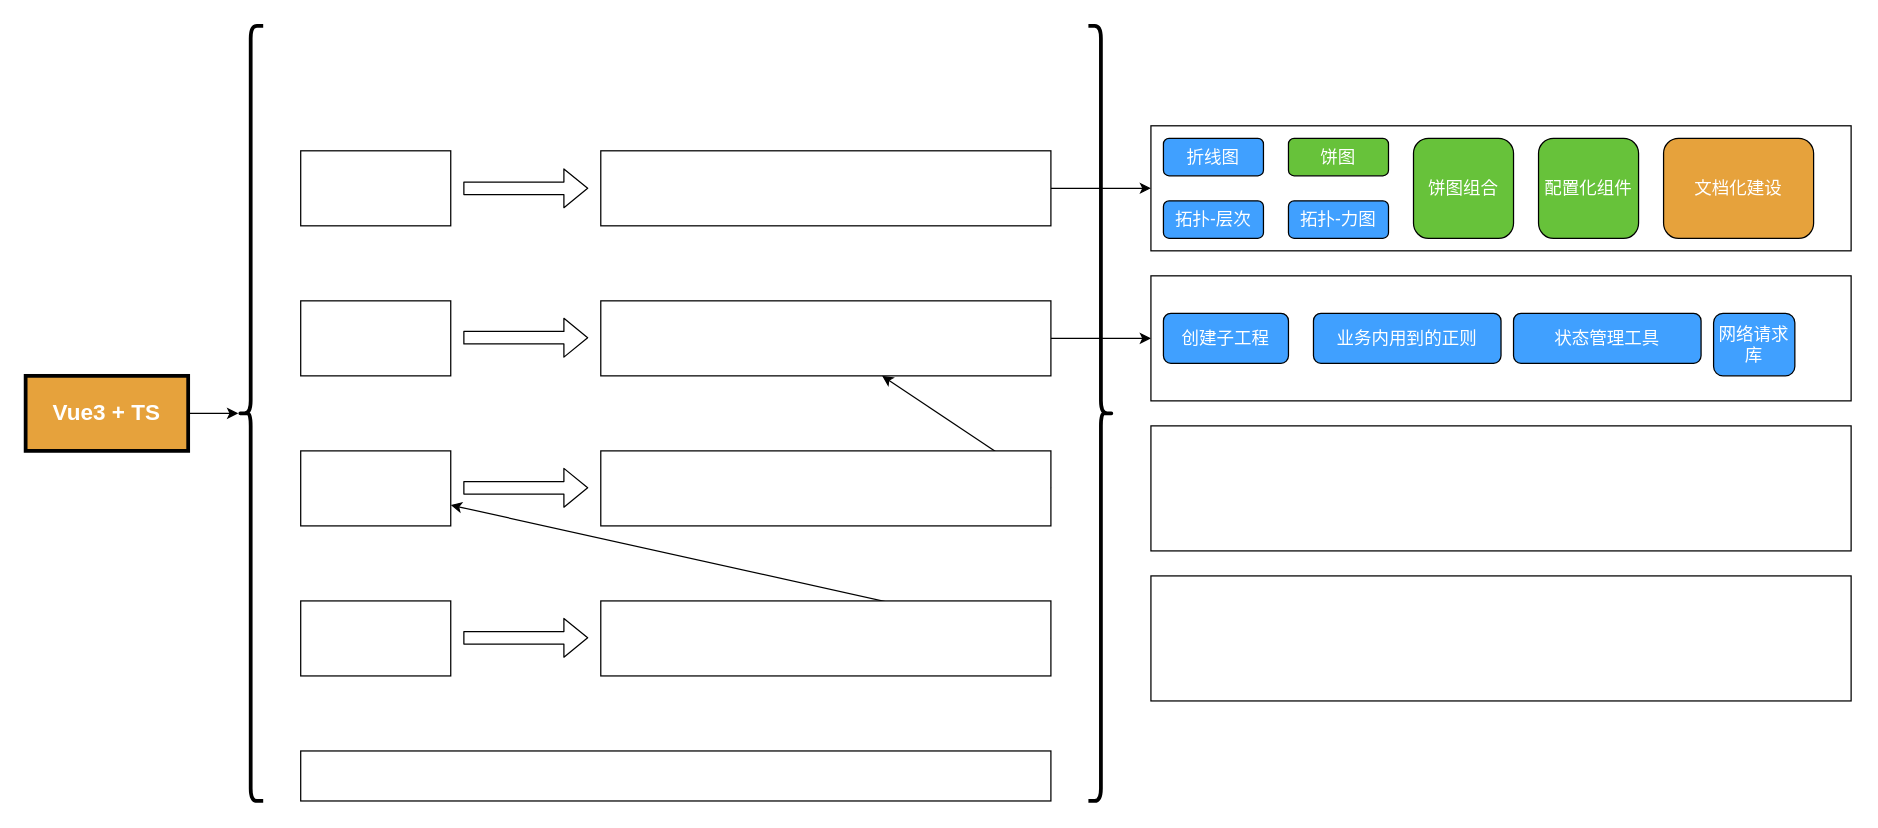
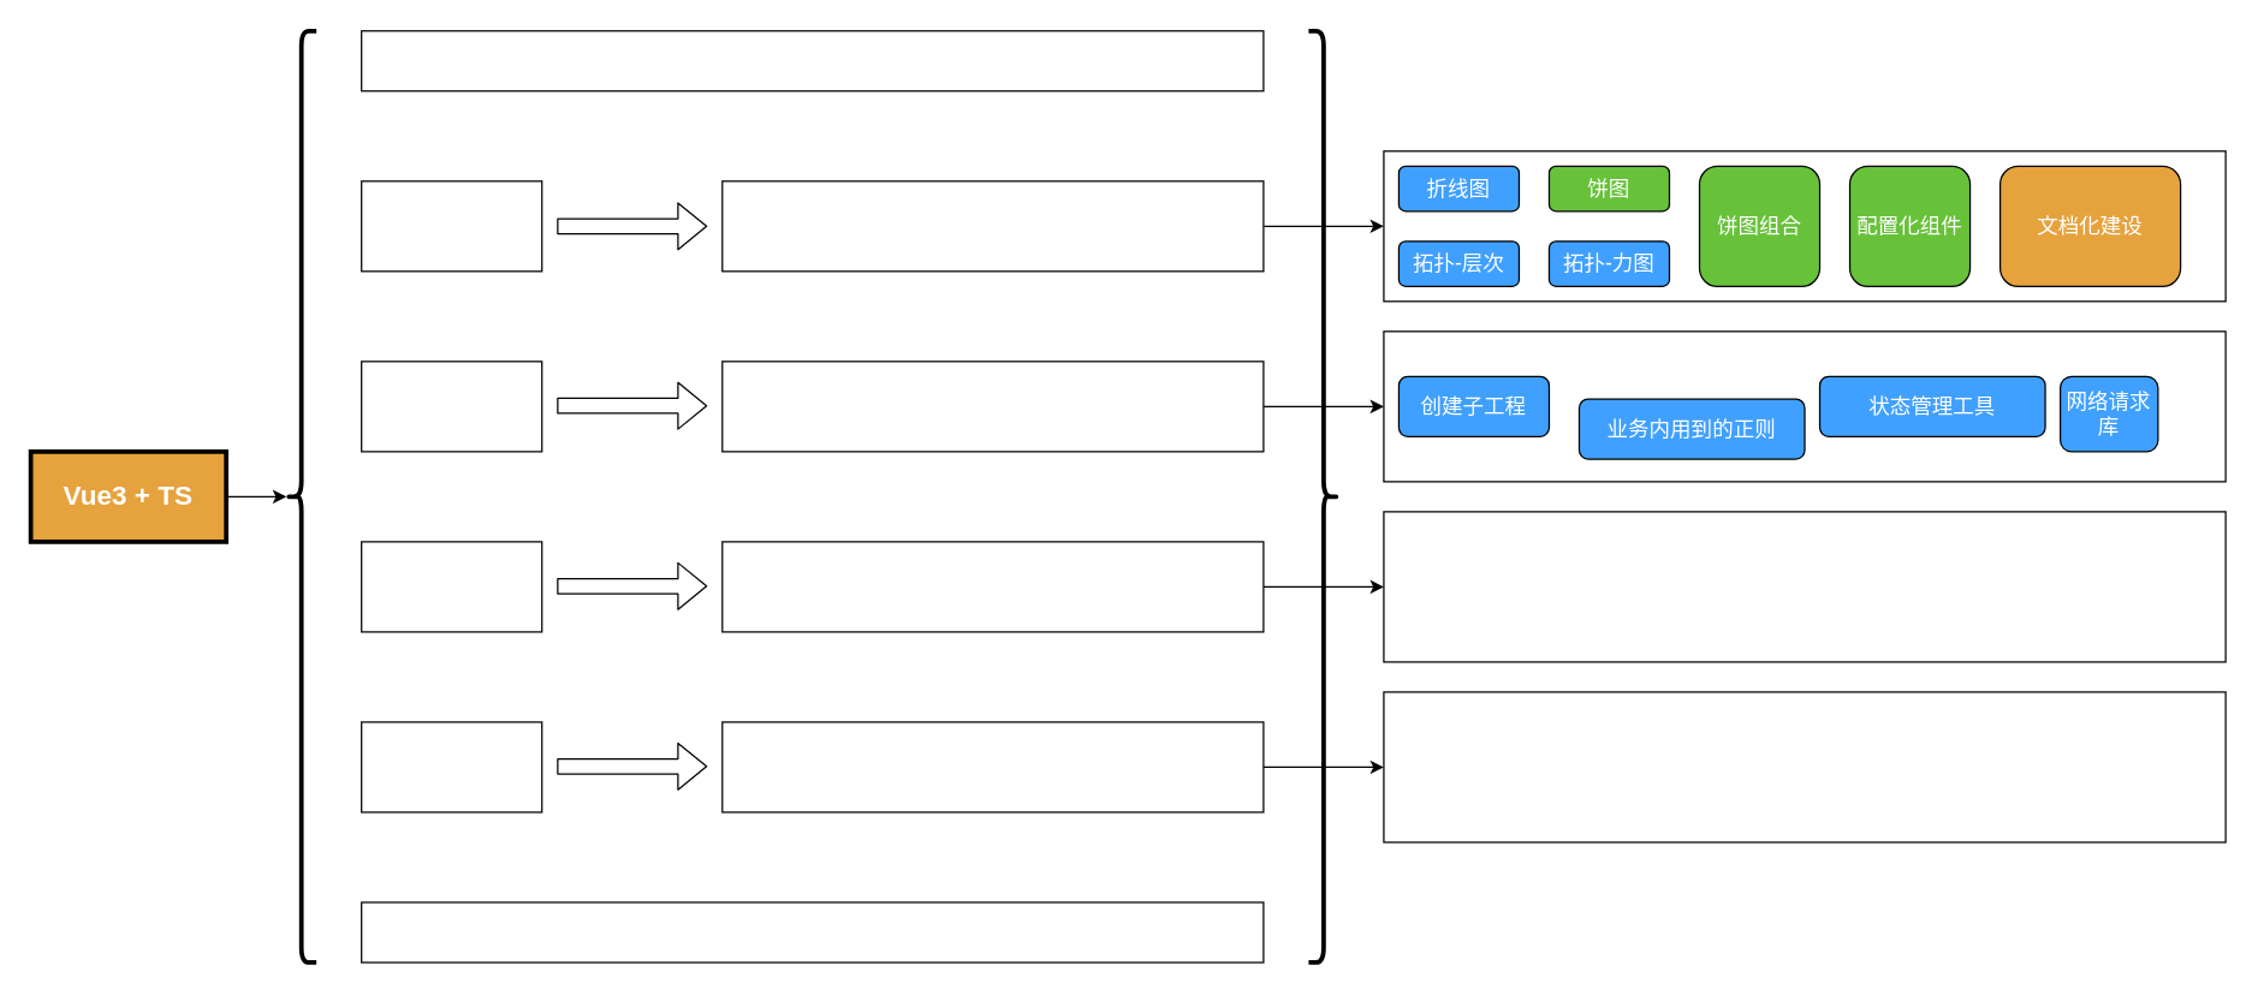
+ <mxCell id="2" value="前端多资源工程" style="rounded=0;whiteSpace=wrap;html=1;fontStyle=1;fontSize=18;fontColor=#FFFFFF;" parent="1" vertex="1"><mxGeometry x="240" y="20" width="600" height="40" as="geometry" /></mxCell>
- <mxCell id="31" value="业务内用到的正则" style="rounded=1;whiteSpace=wrap;html=1;fontSize=14;fontColor=#FFFFFF;fillColor=#40A0FF;" parent="1" vertex="1"><mxGeometry x="1050" y="250" width="150" height="40" as="geometry" /></mxCell>
+ <mxCell id="31" value="业务内用到的正则" style="rounded=1;whiteSpace=wrap;html=1;fontSize=14;fontColor=#FFFFFF;fillColor=#40A0FF;" parent="1" vertex="1"><mxGeometry x="1050" y="265" width="150" height="40" as="geometry" /></mxCell>
- <mxCell id="12" style="edgeStyle=none;html=1;exitX=1;exitY=0.5;exitDx=0;exitDy=0;fontSize=14;fontColor=#FFFFFF;" parent="1" source="13" target="11" edge="1"><mxGeometry relative="1" as="geometry" /></mxCell>
+ <mxCell id="12" style="edgeStyle=none;html=1;exitX=1;exitY=0.5;exitDx=0;exitDy=0;entryX=0;entryY=0.5;entryDx=0;entryDy=0;fontSize=14;fontColor=#FFFFFF;" parent="1" source="13" target="33" edge="1"><mxGeometry relative="1" as="geometry" /></mxCell>
- <mxCell id="14" style="edgeStyle=none;html=1;exitX=1;exitY=0.5;exitDx=0;exitDy=0;fontSize=14;fontColor=#FFFFFF;" parent="1" source="15" target="5" edge="1"><mxGeometry relative="1" as="geometry" /></mxCell>
+ <mxCell id="14" style="edgeStyle=none;html=1;exitX=1;exitY=0.5;exitDx=0;exitDy=0;entryX=0;entryY=0.5;entryDx=0;entryDy=0;fontSize=14;fontColor=#FFFFFF;" parent="1" source="15" target="36" edge="1"><mxGeometry relative="1" as="geometry" /></mxCell>
